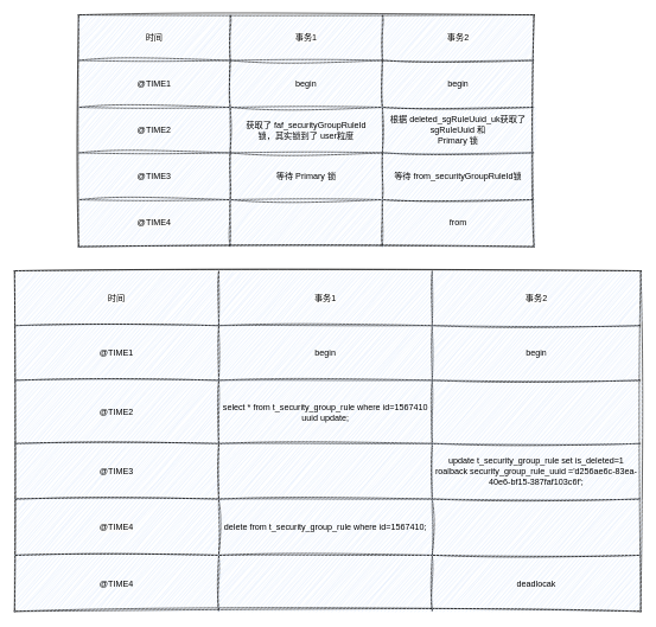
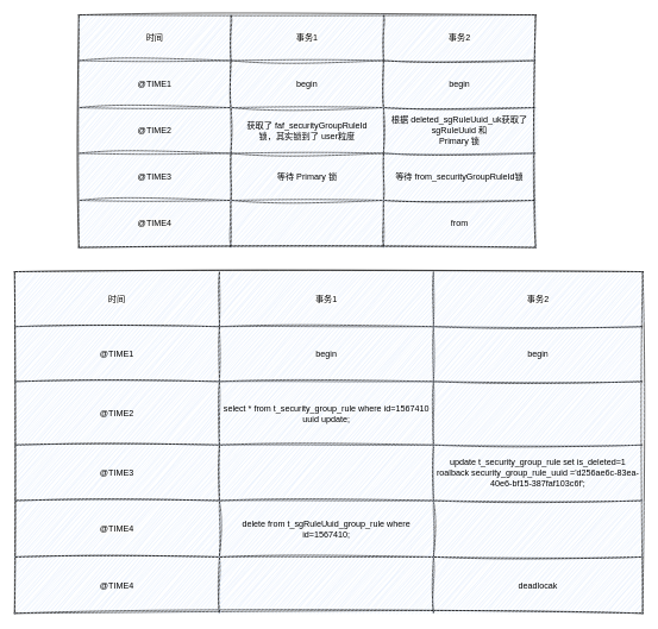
- <mxCell id="42" value="delete from t_security_group_rule where id=1567410;" style="shape=partialRectangle;html=1;whiteSpace=wrap;connectable=0;overflow=hidden;fillColor=#dae8fc;top=0;left=0;bottom=0;right=0;pointerEvents=1;labelBackgroundColor=none;rounded=1;sketch=1;curveFitting=1;jiggle=2;strokeColor=#6c8ebf;" vertex="1" parent="40"><mxGeometry x="287" width="300" height="79" as="geometry"><mxRectangle width="300" height="79" as="alternateBounds" /></mxGeometry></mxCell>
+ <mxCell id="42" value="delete from t_sgRuleUuid_group_rule where id=1567410;" style="shape=partialRectangle;html=1;whiteSpace=wrap;connectable=0;overflow=hidden;fillColor=#dae8fc;top=0;left=0;bottom=0;right=0;pointerEvents=1;labelBackgroundColor=none;rounded=1;sketch=1;curveFitting=1;jiggle=2;strokeColor=#6c8ebf;" vertex="1" parent="40"><mxGeometry x="287" width="300" height="79" as="geometry"><mxRectangle width="300" height="79" as="alternateBounds" /></mxGeometry></mxCell>
